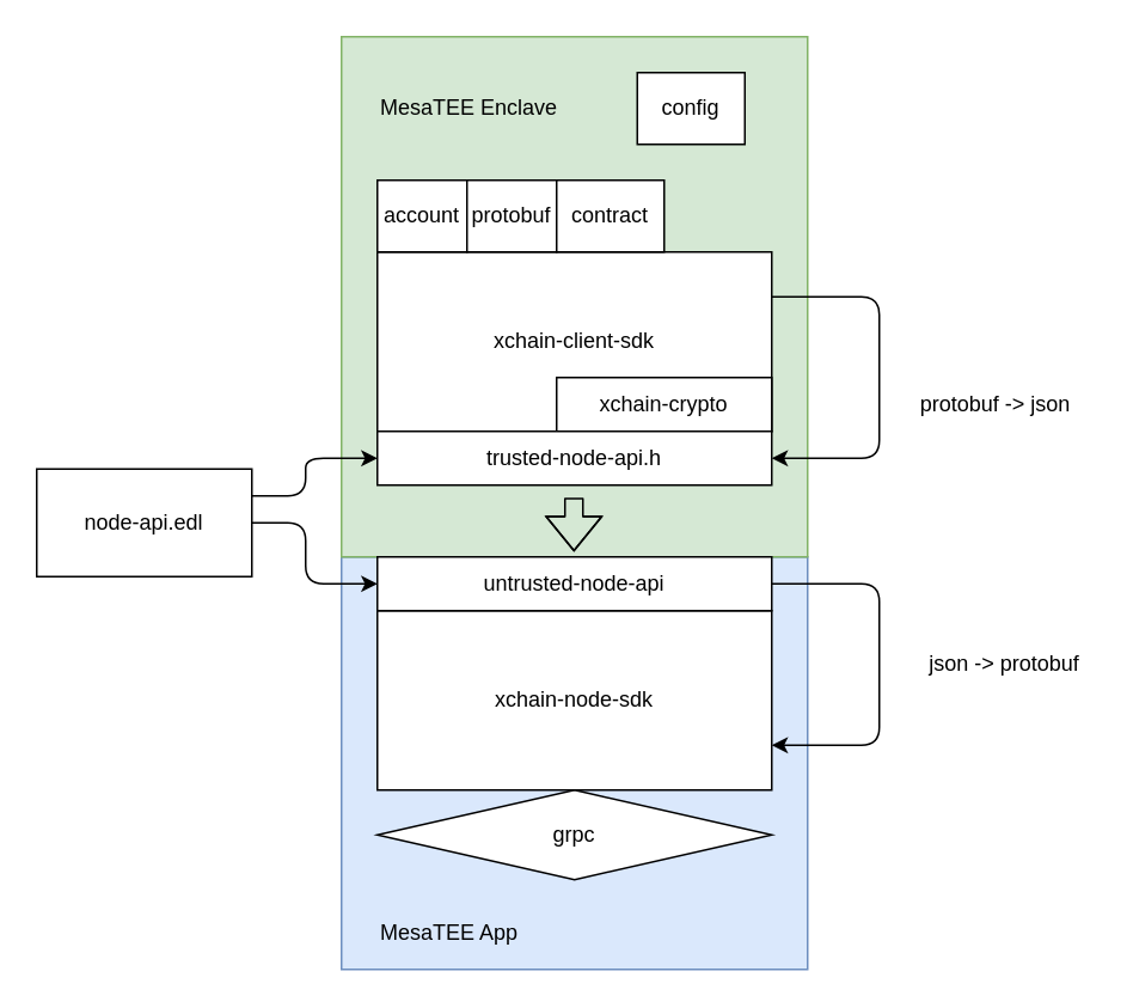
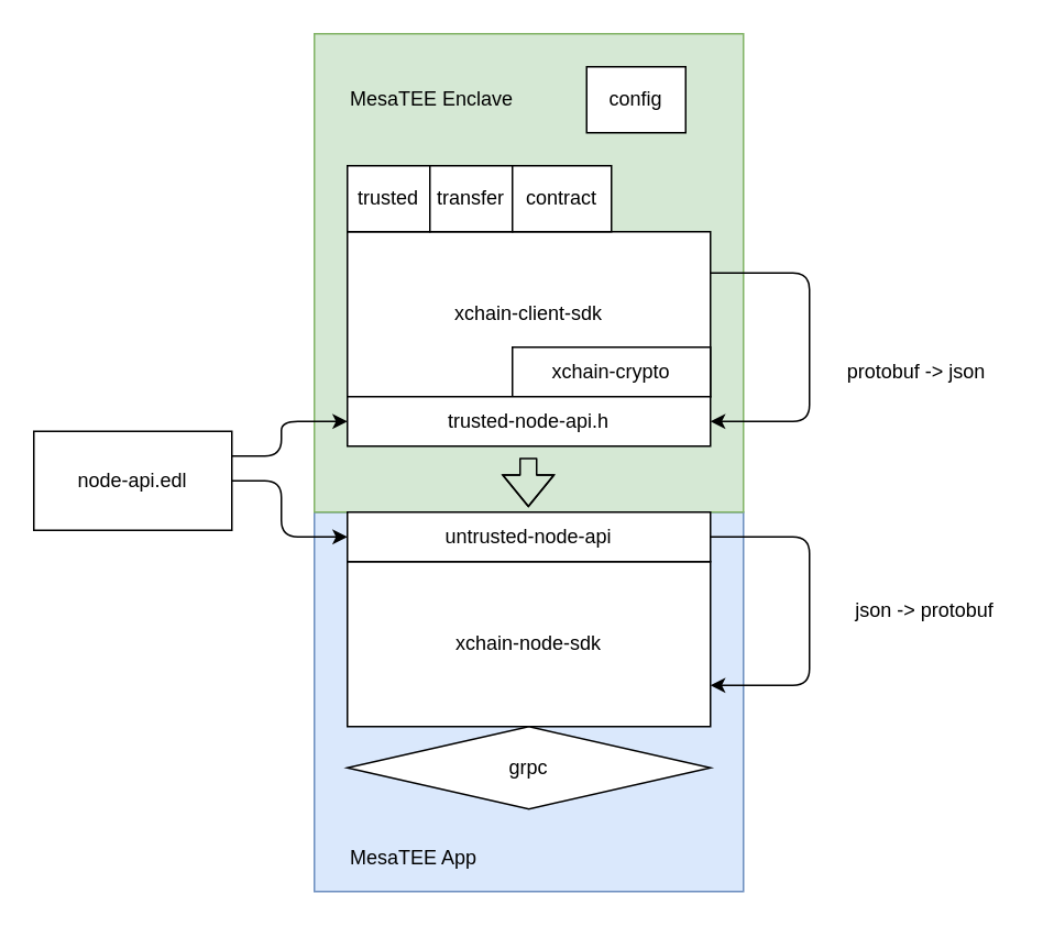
- <mxCell id="16" value="account" style="rounded=0;whiteSpace=wrap;html=1;" vertex="1" parent="1"><mxGeometry x="210" y="100" width="50" height="40" as="geometry" /></mxCell>
+ <mxCell id="16" value="trusted" style="rounded=0;whiteSpace=wrap;html=1;" vertex="1" parent="1"><mxGeometry x="210" y="100" width="50" height="40" as="geometry" /></mxCell>
- <mxCell id="17" value="protobuf" style="rounded=0;whiteSpace=wrap;html=1;" vertex="1" parent="1"><mxGeometry x="260" y="100" width="50" height="40" as="geometry" /></mxCell>
+ <mxCell id="17" value="transfer" style="rounded=0;whiteSpace=wrap;html=1;" vertex="1" parent="1"><mxGeometry x="260" y="100" width="50" height="40" as="geometry" /></mxCell>
